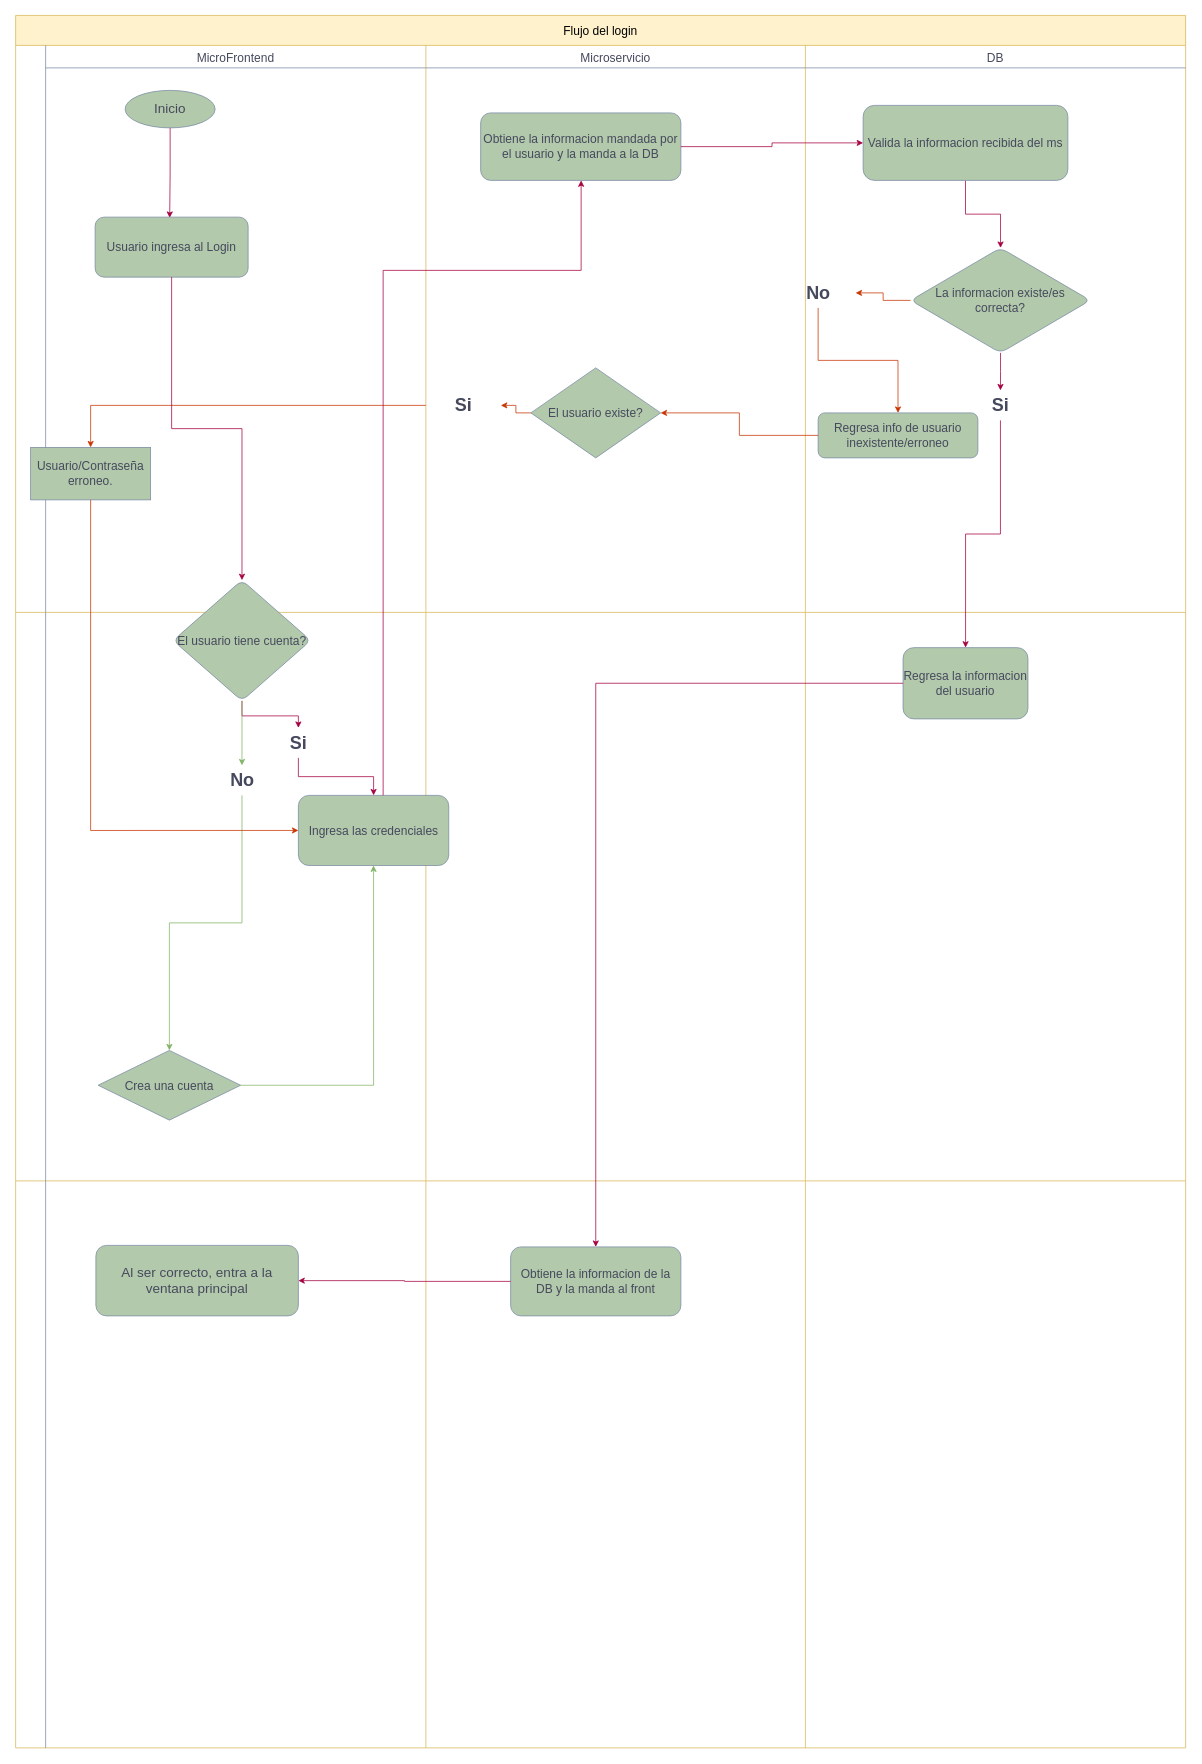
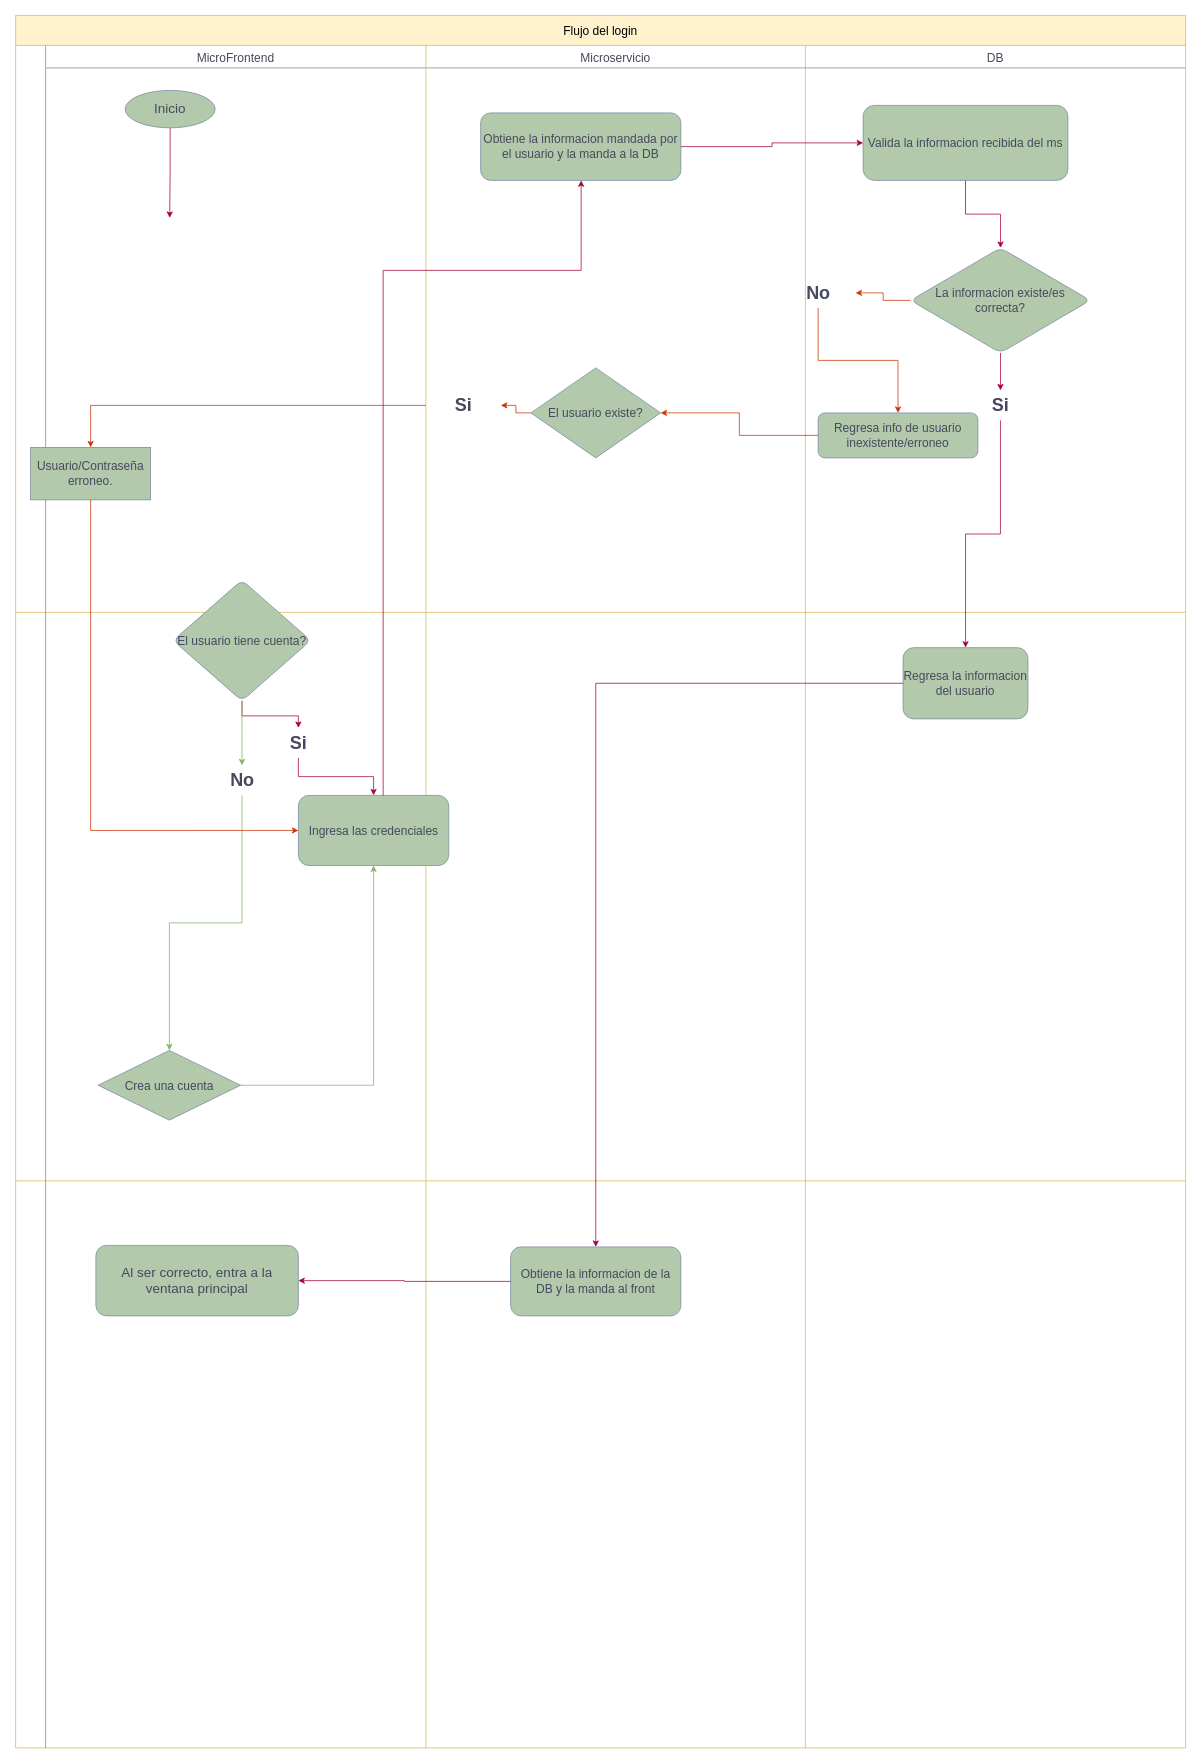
- <mxCell id="7" value="&lt;font size=&quot;3&quot;&gt;Usuario ingresa al Login&lt;/font&gt;" style="rounded=1;whiteSpace=wrap;html=1;strokeColor=#788AA3;fontColor=#46495D;fillColor=#B2C9AB;" vertex="1" parent="4"><mxGeometry x="66" y="229" width="204" height="80" as="geometry" /></mxCell>
- <mxCell id="49" value="" style="edgeStyle=orthogonalEdgeStyle;rounded=0;orthogonalLoop=1;jettySize=auto;html=1;strokeColor=#A50040;fontColor=#46495D;fillColor=#d80073;" edge="1" parent="2" source="7" target="29"><mxGeometry relative="1" as="geometry" /></mxCell>
